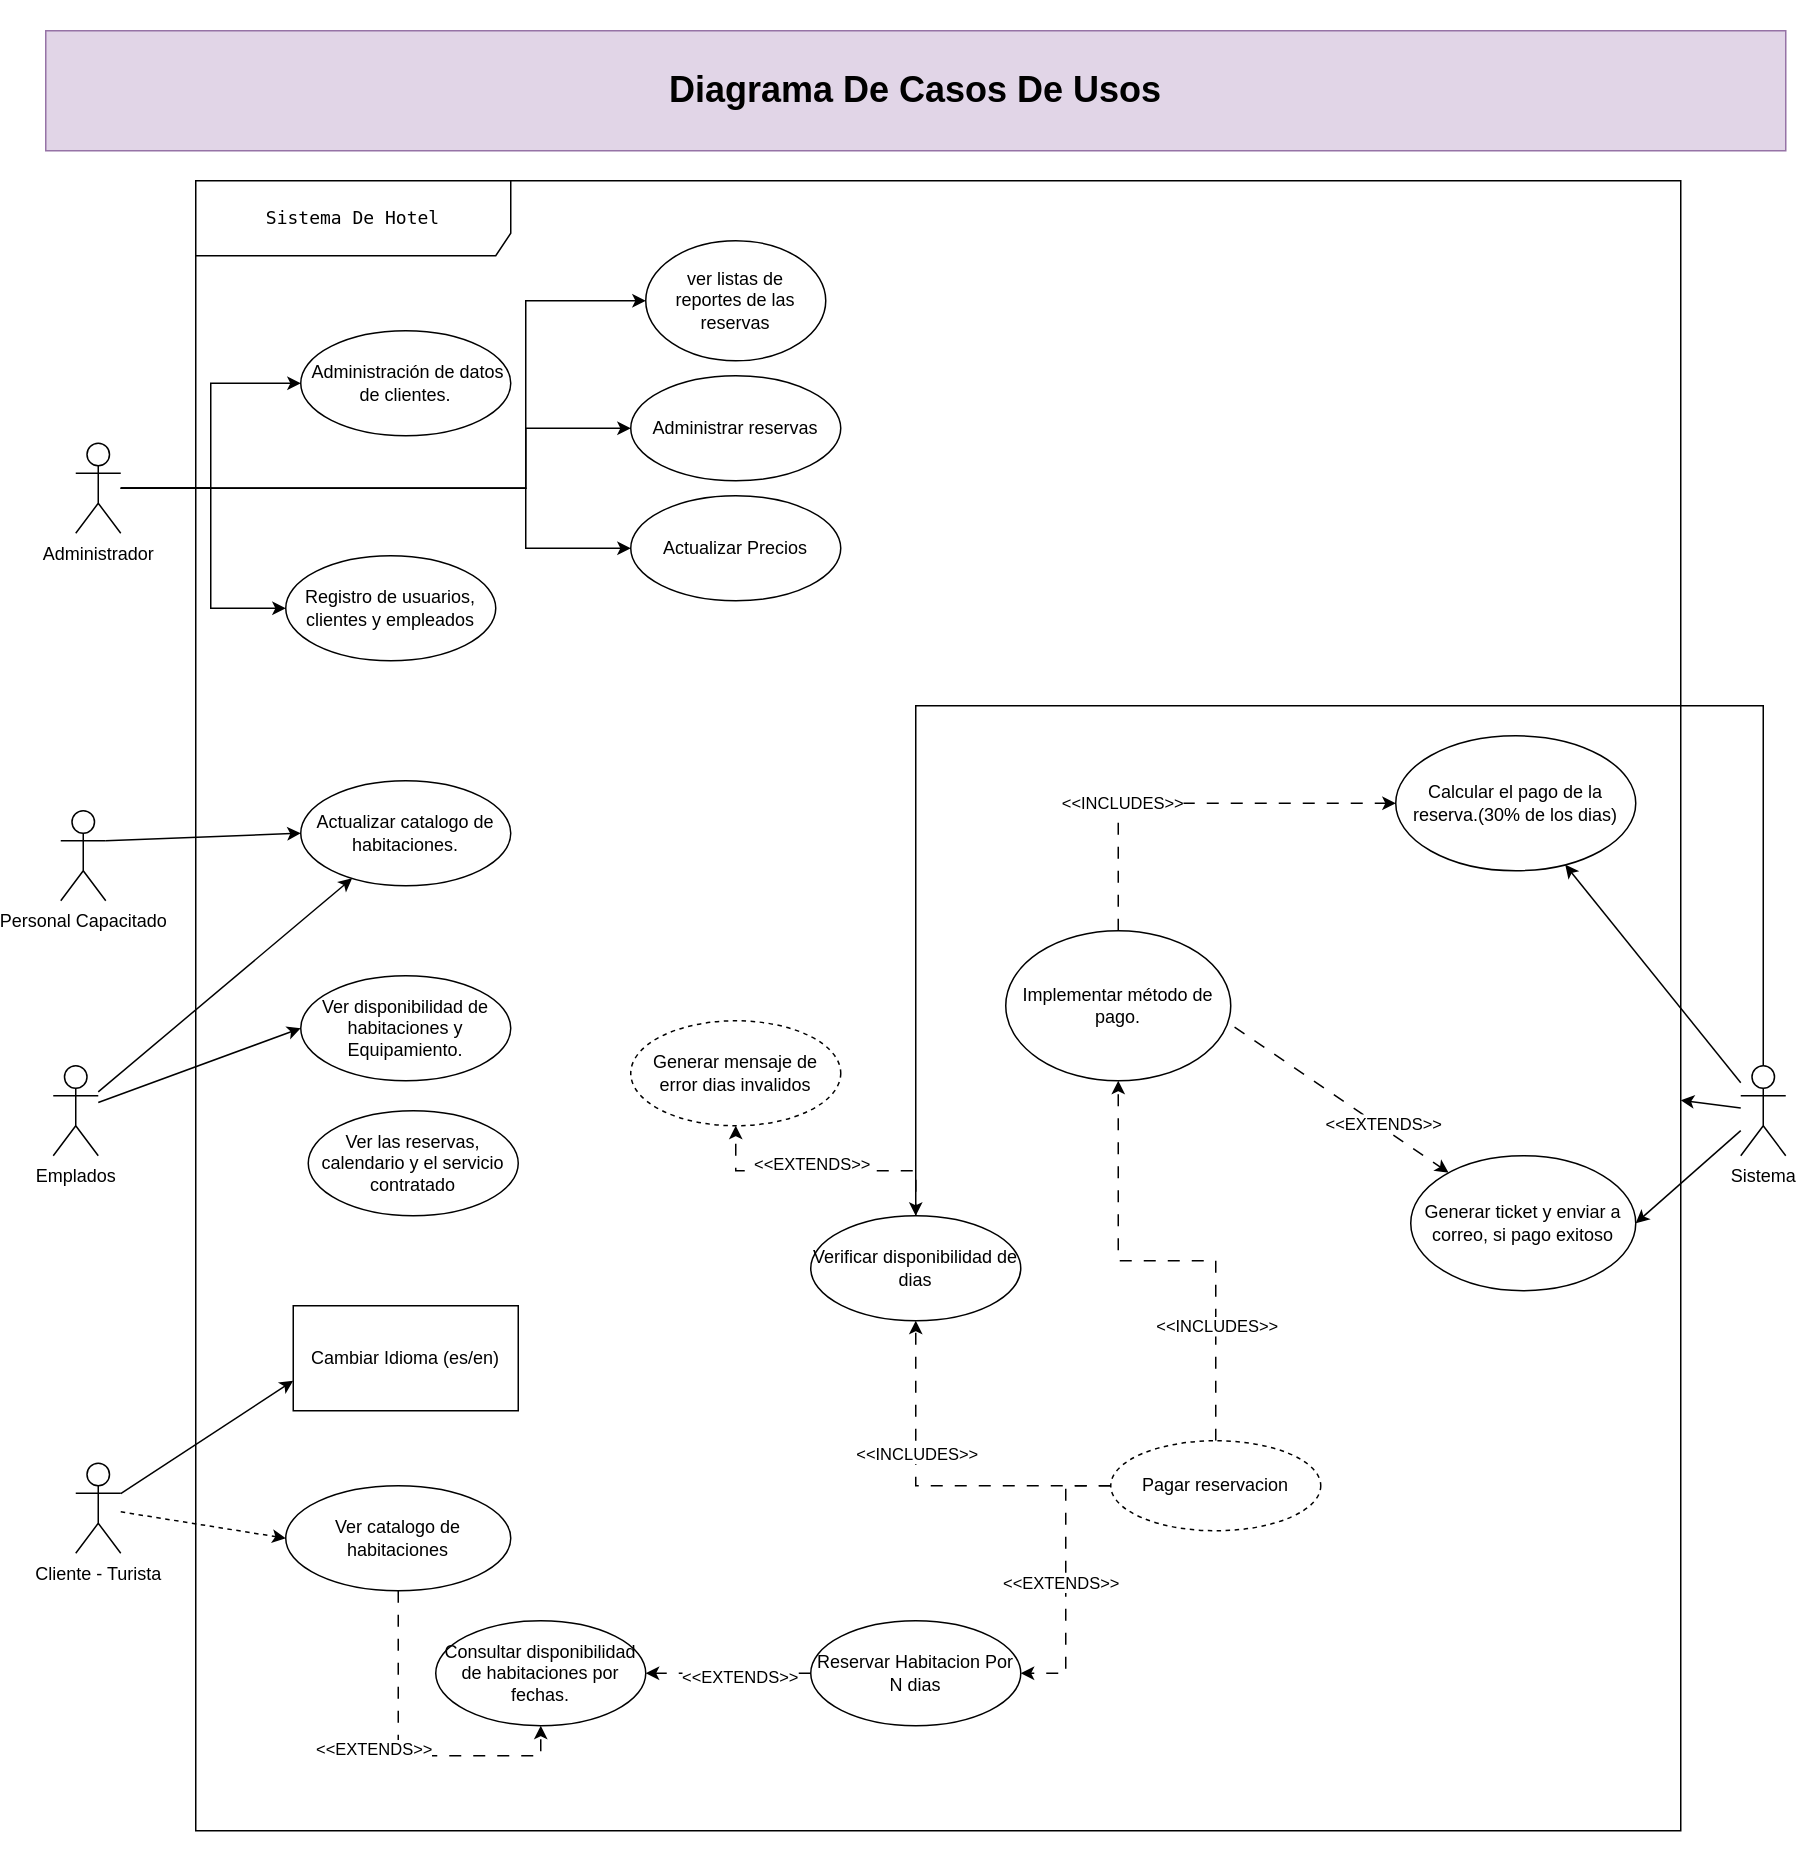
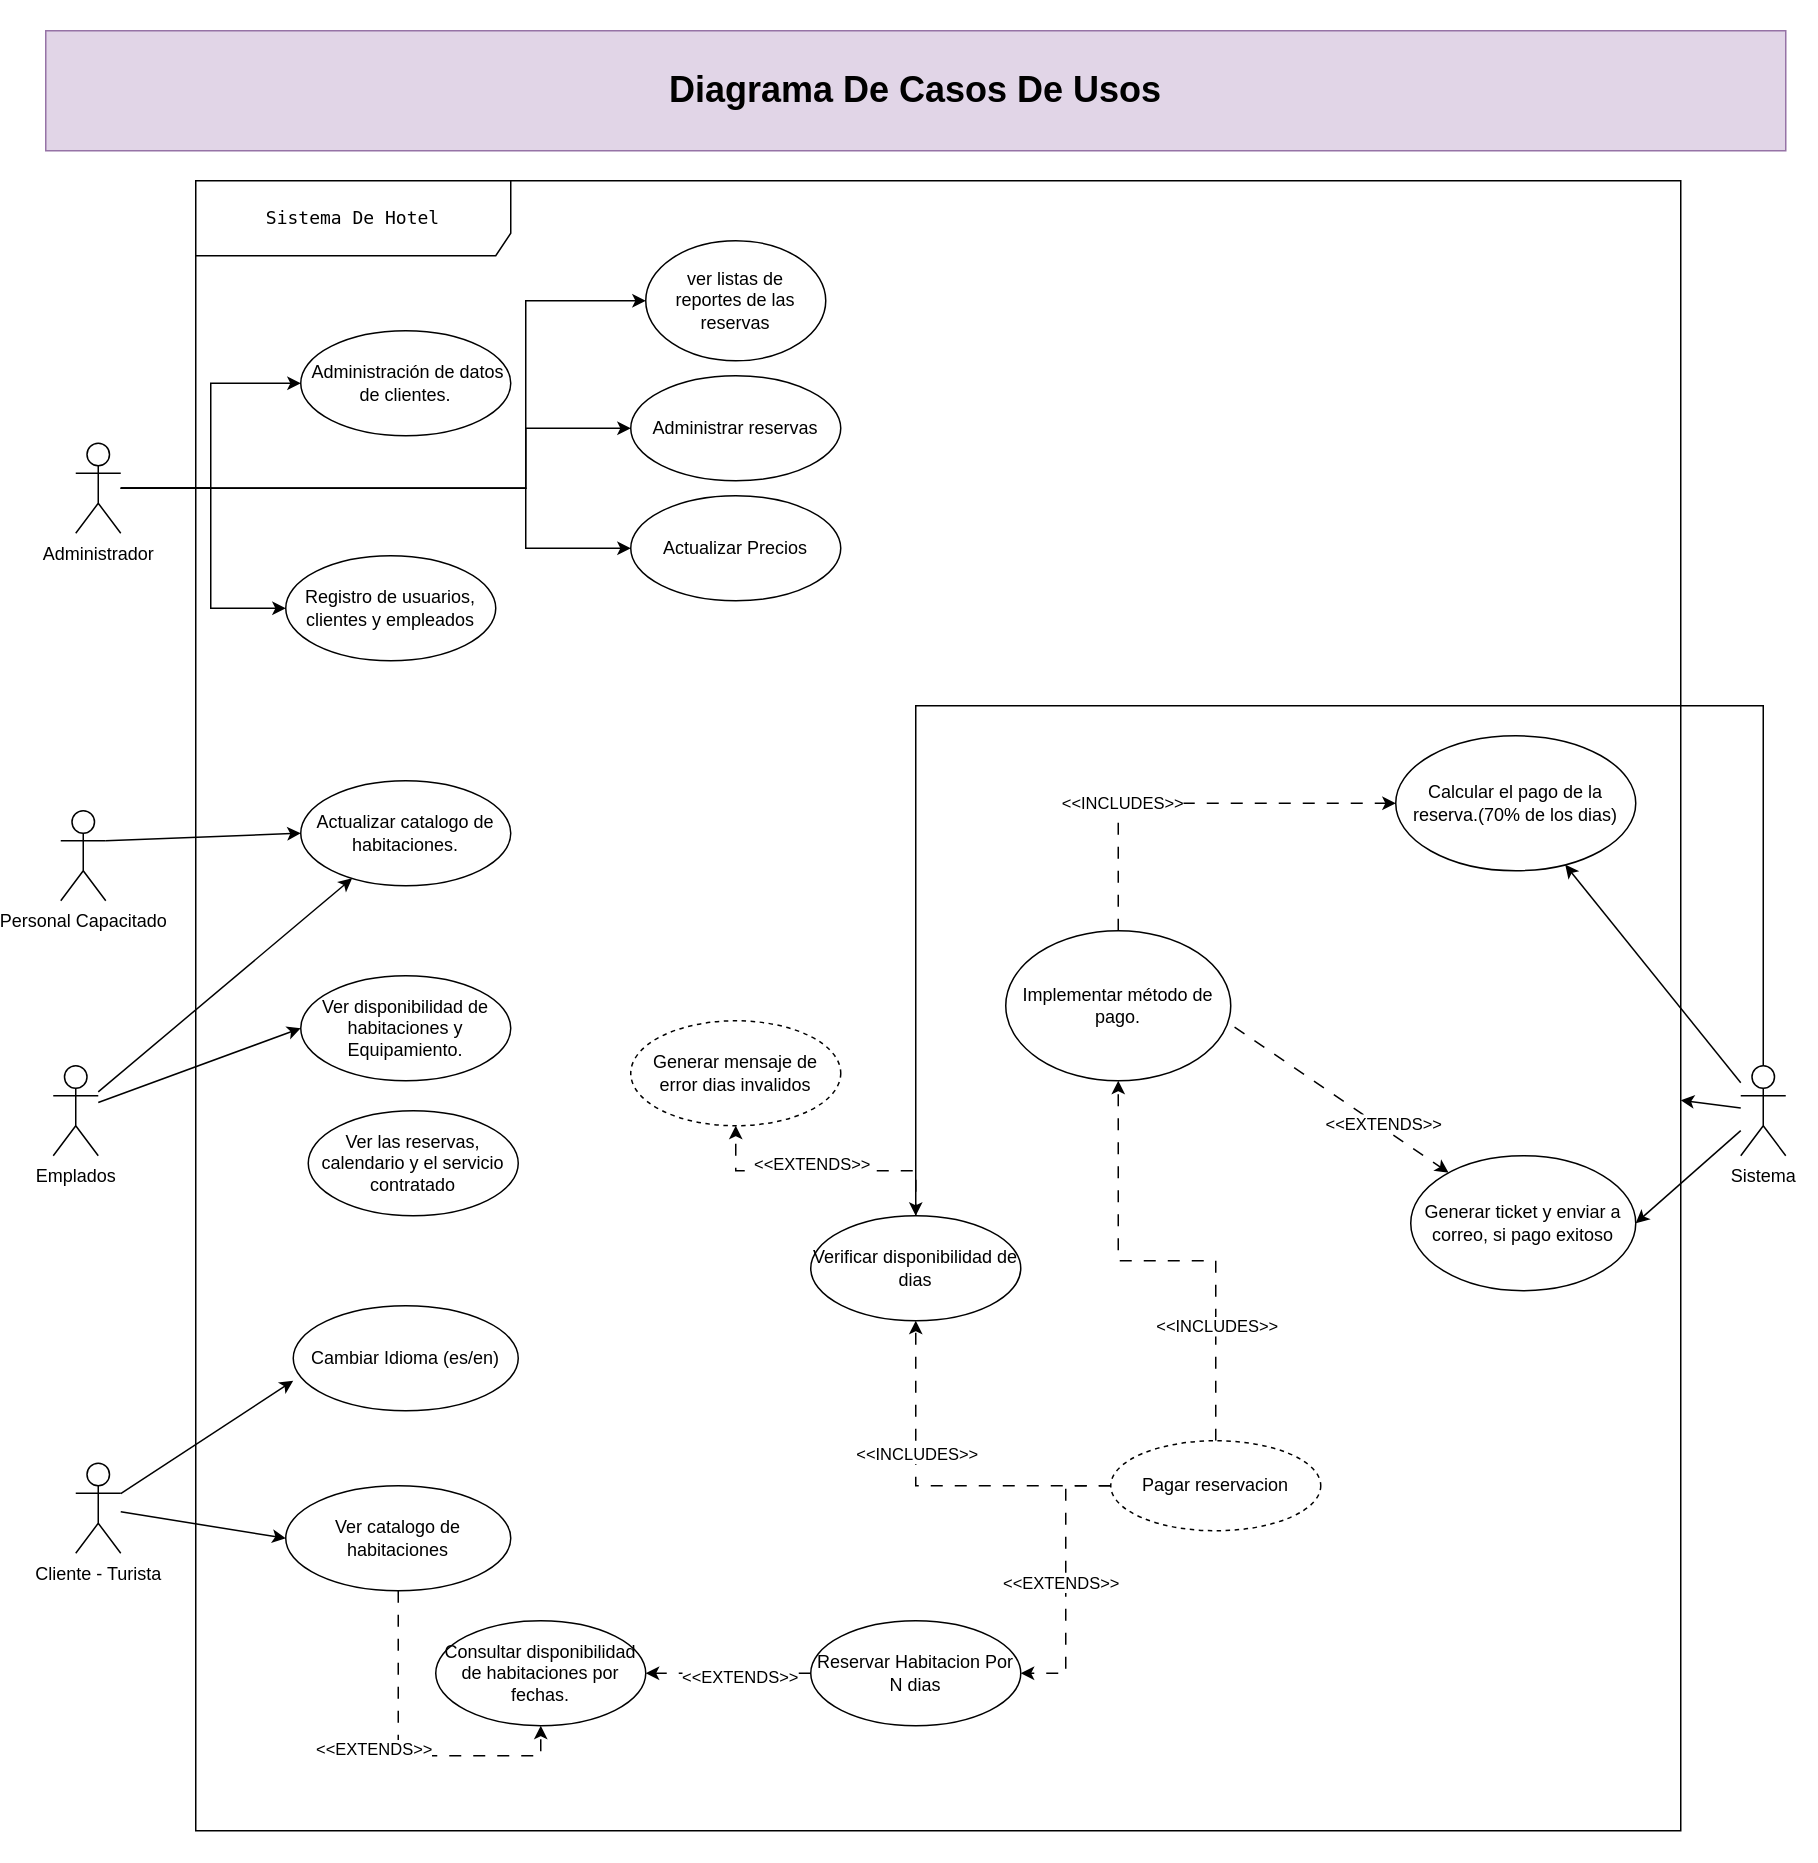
- <mxCell id="20" value="Calcular el pago de la reserva.(30% de los dias)" style="ellipse;whiteSpace=wrap;html=1;" vertex="1" parent="1"><mxGeometry x="920" y="490" width="160" height="90" as="geometry" /></mxCell>
+ <mxCell id="20" value="Calcular el pago de la reserva.(70% de los dias)" style="ellipse;whiteSpace=wrap;html=1;" vertex="1" parent="1"><mxGeometry x="920" y="490" width="160" height="90" as="geometry" /></mxCell>
- <mxCell id="40" value="Cambiar Idioma (es/en)" style="whiteSpace=wrap;html=1;rounded=0;" vertex="1" parent="1"><mxGeometry x="185" y="870" width="150" height="70" as="geometry" /></mxCell>
+ <mxCell id="40" value="Cambiar Idioma (es/en)" style="ellipse;whiteSpace=wrap;html=1;" vertex="1" parent="1"><mxGeometry x="185" y="870" width="150" height="70" as="geometry" /></mxCell>
- <mxCell id="3" style="rounded=0;orthogonalLoop=1;jettySize=auto;html=1;entryX=0;entryY=0.5;entryDx=0;entryDy=0;dashed=1;" edge="1" parent="1" source="4" target="49"><mxGeometry relative="1" as="geometry" /></mxCell>
+ <mxCell id="3" style="rounded=0;orthogonalLoop=1;jettySize=auto;html=1;entryX=0;entryY=0.5;entryDx=0;entryDy=0;" edge="1" parent="1" source="4" target="49"><mxGeometry relative="1" as="geometry" /></mxCell>
